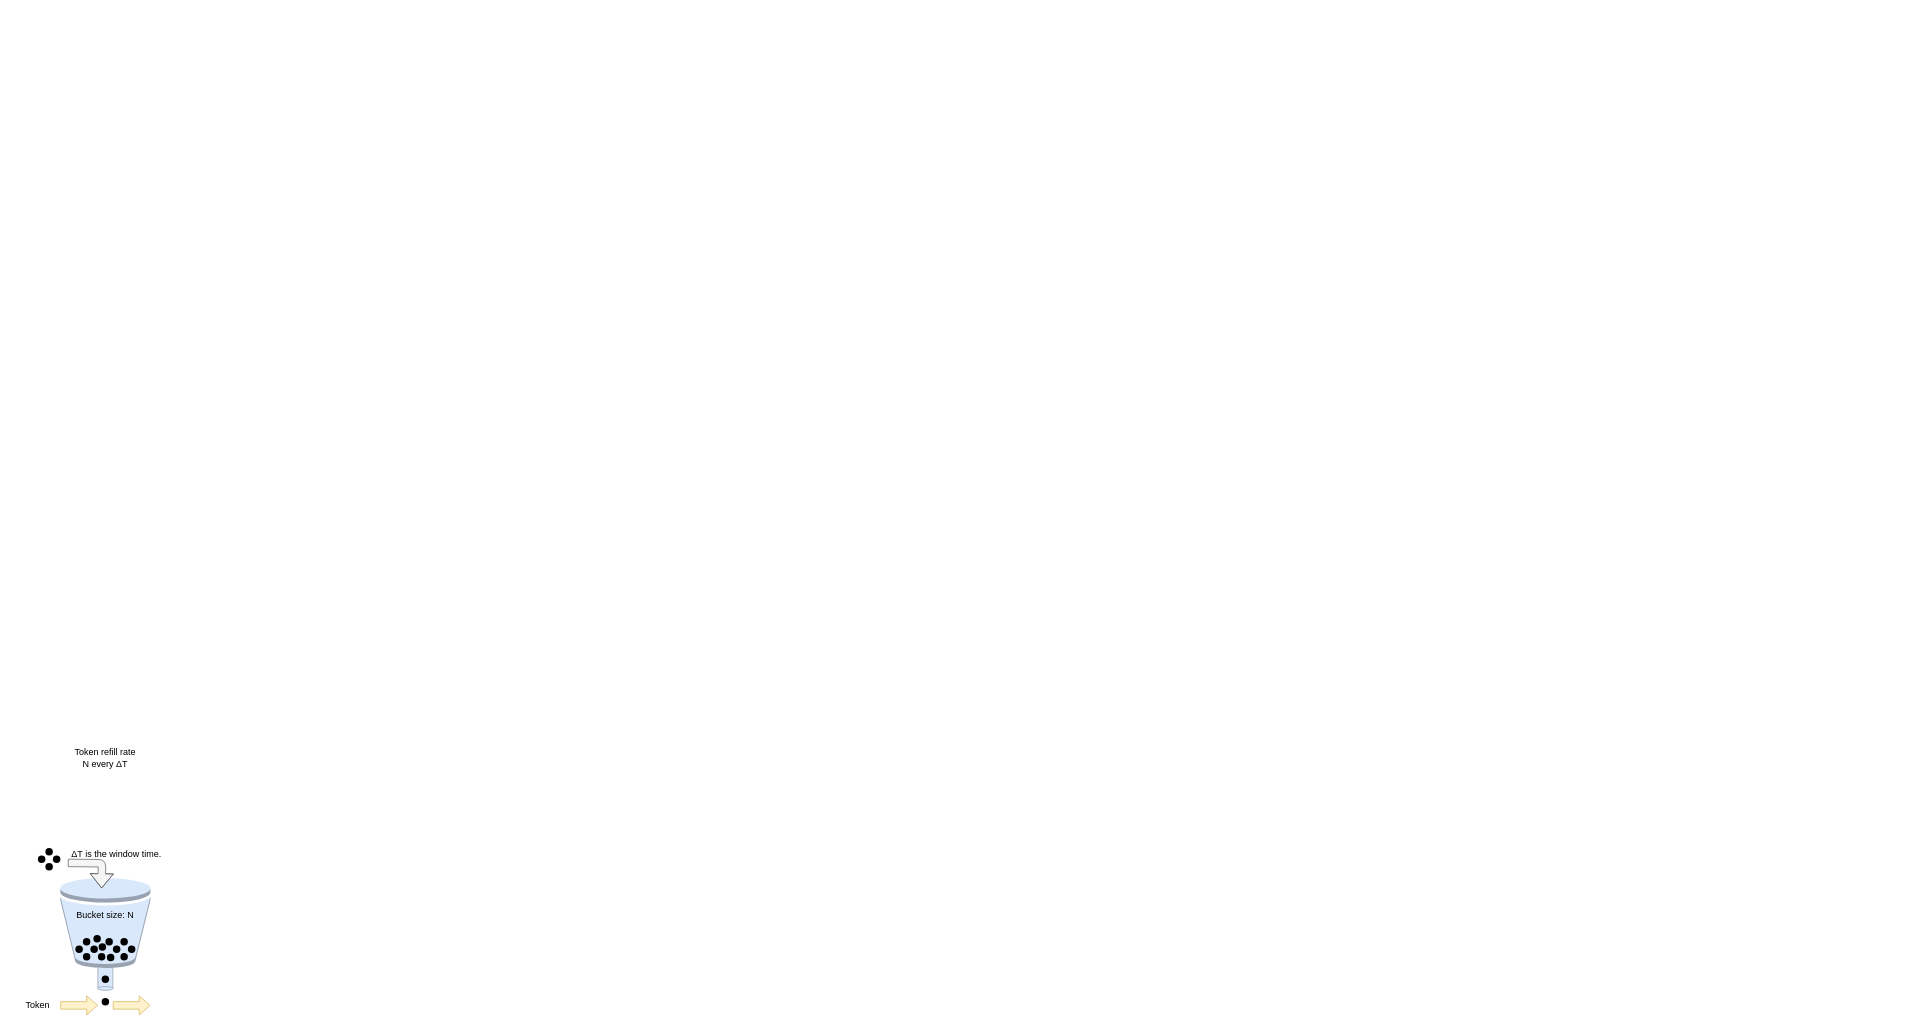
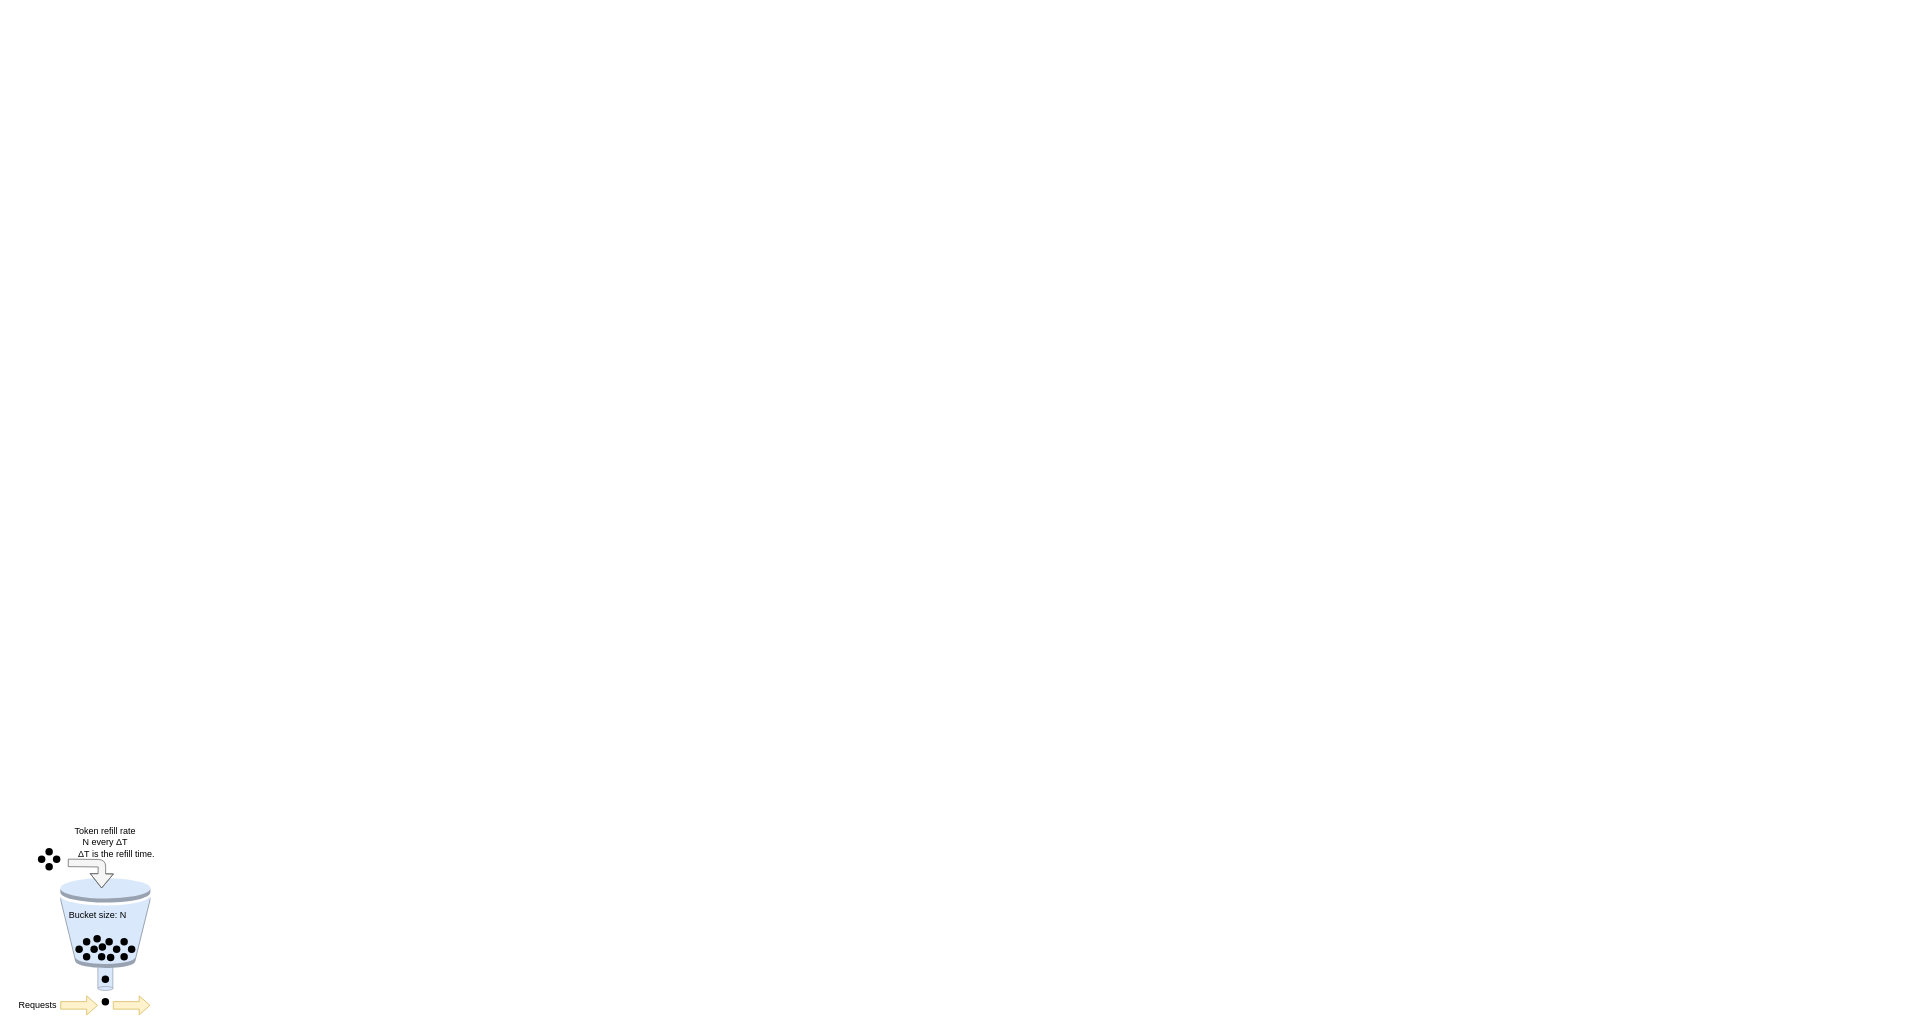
- <mxCell id="22" value="Token refill rate&lt;br&gt;N every&amp;nbsp;&lt;span style=&quot;font-family: &amp;quot;Google Sans&amp;quot;, Arial, sans-serif; text-align: left;&quot;&gt;ΔT&lt;/span&gt;" style="text;html=1;strokeColor=none;fillColor=none;align=center;verticalAlign=middle;whiteSpace=wrap;rounded=0;" parent="1" vertex="1"><mxGeometry x="90" y="995" width="100" height="30" as="geometry" /></mxCell>
+ <mxCell id="22" value="Token refill rate&lt;br&gt;N every&amp;nbsp;&lt;span style=&quot;font-family: &amp;quot;Google Sans&amp;quot;, Arial, sans-serif; text-align: left;&quot;&gt;ΔT&lt;/span&gt;" style="text;html=1;strokeColor=none;fillColor=none;align=center;verticalAlign=middle;whiteSpace=wrap;rounded=0;" parent="1" vertex="1"><mxGeometry x="90" y="1100" width="100" height="30" as="geometry" /></mxCell>
- <mxCell id="30" value="&lt;span style=&quot;font-family: &amp;quot;Google Sans&amp;quot;, Arial, sans-serif; text-align: left;&quot;&gt;ΔT is the window time.&lt;/span&gt;" style="text;html=1;strokeColor=none;fillColor=none;align=center;verticalAlign=middle;whiteSpace=wrap;rounded=0;" vertex="1" parent="1"><mxGeometry x="90" y="1130" width="130" height="15" as="geometry" /></mxCell>
+ <mxCell id="30" value="&lt;span style=&quot;font-family: &amp;quot;Google Sans&amp;quot;, Arial, sans-serif; text-align: left;&quot;&gt;ΔT is the refill time.&lt;/span&gt;" style="text;html=1;strokeColor=none;fillColor=none;align=center;verticalAlign=middle;whiteSpace=wrap;rounded=0;" vertex="1" parent="1"><mxGeometry x="90" y="1130" width="130" height="15" as="geometry" /></mxCell>
- <mxCell id="29" value="Bucket size: N" style="text;html=1;strokeColor=none;fillColor=none;align=center;verticalAlign=middle;whiteSpace=wrap;rounded=0;" parent="1" vertex="1"><mxGeometry x="100" y="1210" width="80" height="19" as="geometry" /></mxCell>
+ <mxCell id="29" value="Bucket size: N" style="text;html=1;strokeColor=none;fillColor=none;align=center;verticalAlign=middle;whiteSpace=wrap;rounded=0;" parent="1" vertex="1"><mxGeometry x="90" y="1210" width="80" height="19" as="geometry" /></mxCell>
- <mxCell id="28" value="Token" style="text;html=1;strokeColor=none;fillColor=none;align=center;verticalAlign=middle;whiteSpace=wrap;rounded=0;" parent="1" vertex="1"><mxGeometry x="20" y="1330" width="60" height="20" as="geometry" /></mxCell>
+ <mxCell id="28" value="Requests" style="text;html=1;strokeColor=none;fillColor=none;align=center;verticalAlign=middle;whiteSpace=wrap;rounded=0;" parent="1" vertex="1"><mxGeometry x="20" y="1330" width="60" height="20" as="geometry" /></mxCell>
